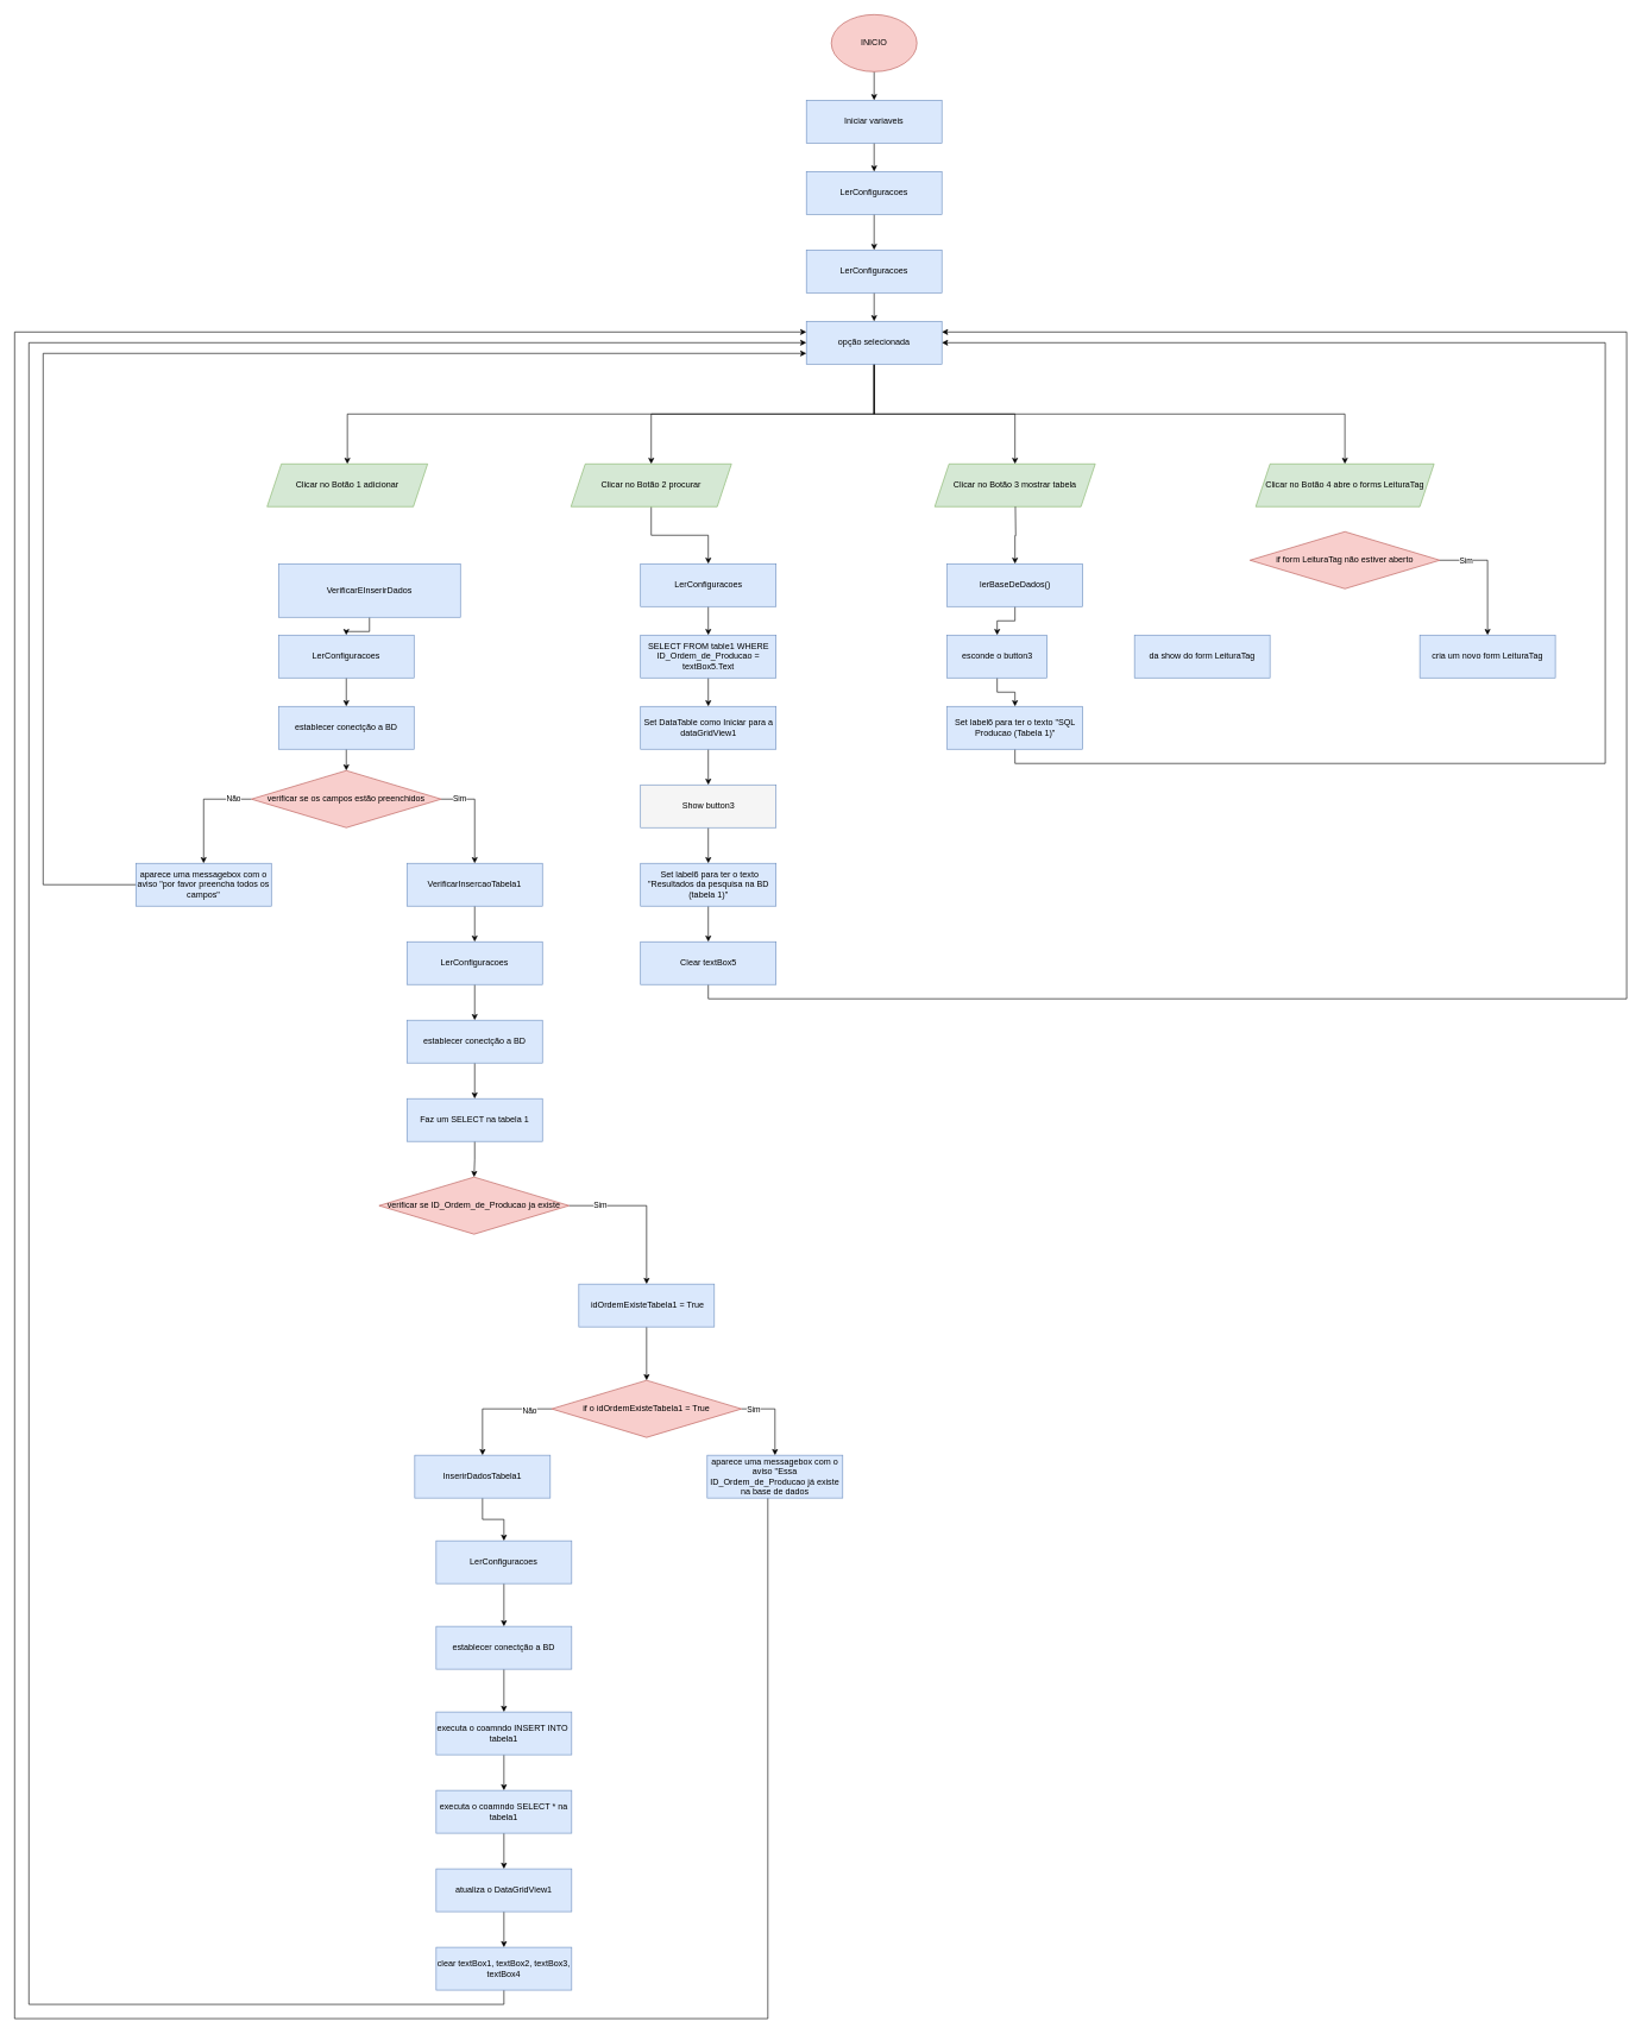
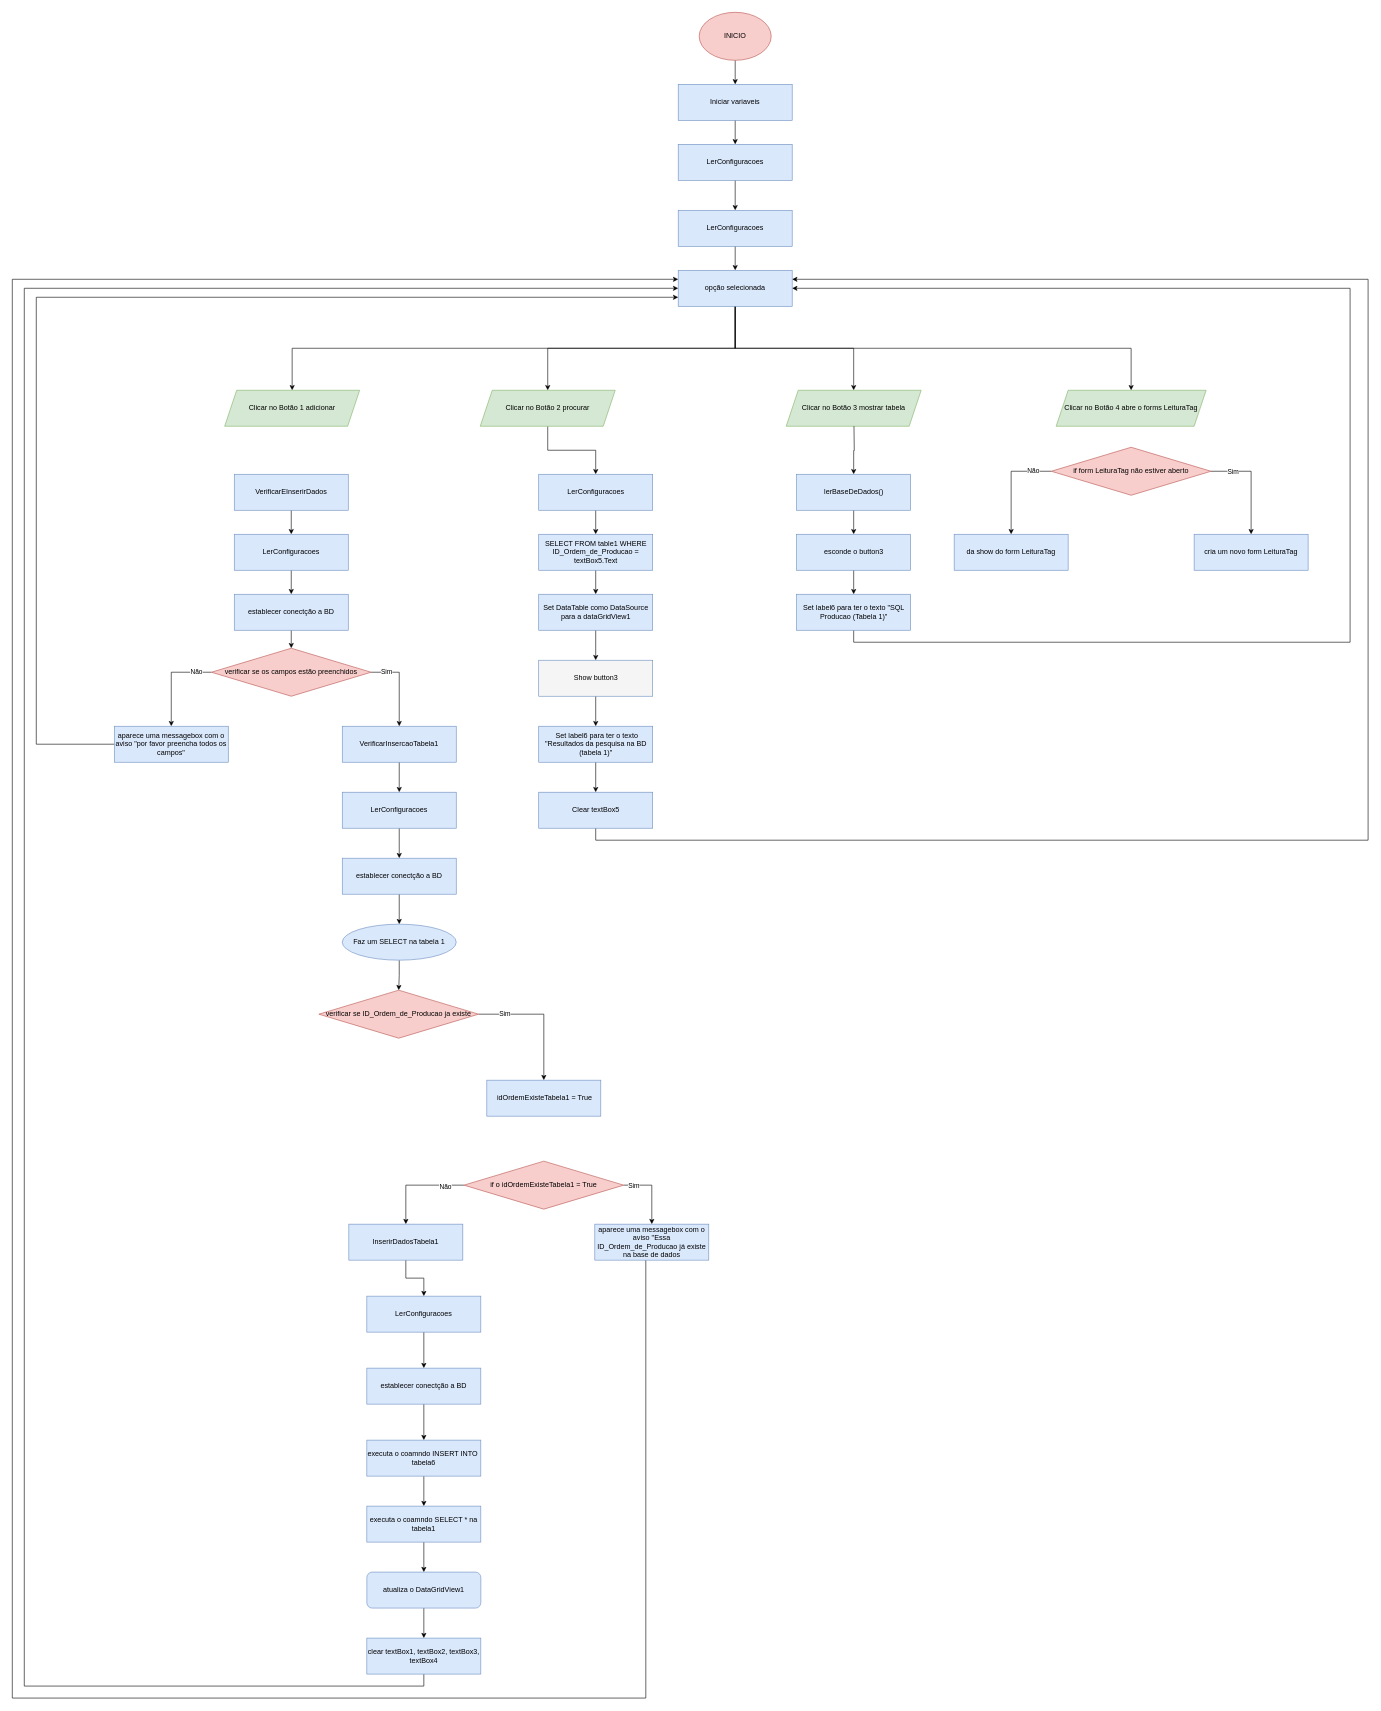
+ <mxCell id="72" style="edgeStyle=orthogonalEdgeStyle;rounded=0;orthogonalLoop=1;jettySize=auto;html=1;exitX=0;exitY=0.5;exitDx=0;exitDy=0;" parent="1" source="76" target="78" edge="1"><mxGeometry relative="1" as="geometry" /></mxCell>
+ <mxCell id="73" value="Não" style="edgeLabel;html=1;align=center;verticalAlign=middle;resizable=0;points=[];" parent="72" vertex="1" connectable="0"><mxGeometry x="-0.653" y="-2" relative="1" as="geometry"><mxPoint as="offset" /></mxGeometry></mxCell>
- <mxCell id="14" value="VerificarEInserirDados" style="rounded=0;whiteSpace=wrap;html=1;fillColor=#dae8fc;strokeColor=#6c8ebf;" parent="1" vertex="1"><mxGeometry x="390" y="790" width="255" height="75" as="geometry" /></mxCell>
+ <mxCell id="14" value="VerificarEInserirDados" style="rounded=0;whiteSpace=wrap;html=1;fillColor=#dae8fc;strokeColor=#6c8ebf;" parent="1" vertex="1"><mxGeometry x="390" y="790" width="190" height="60" as="geometry" /></mxCell>
- <mxCell id="69" value="esconde o button3" style="rounded=0;whiteSpace=wrap;html=1;fillColor=#dae8fc;strokeColor=#6c8ebf;" parent="1" vertex="1"><mxGeometry x="1327.5" y="890" width="140" height="60" as="geometry" /></mxCell>
+ <mxCell id="69" value="esconde o button3" style="rounded=0;whiteSpace=wrap;html=1;fillColor=#dae8fc;strokeColor=#6c8ebf;" parent="1" vertex="1"><mxGeometry x="1327.5" y="890" width="190" height="60" as="geometry" /></mxCell>
- <mxCell id="58" value="Set DataTable como Iniciar para a dataGridView1" style="rounded=0;whiteSpace=wrap;html=1;fillColor=#dae8fc;strokeColor=#6c8ebf;" parent="1" vertex="1"><mxGeometry x="897.5" y="990" width="190" height="60" as="geometry" /></mxCell>
+ <mxCell id="58" value="Set DataTable como DataSource para a dataGridView1" style="rounded=0;whiteSpace=wrap;html=1;fillColor=#dae8fc;strokeColor=#6c8ebf;" parent="1" vertex="1"><mxGeometry x="897.5" y="990" width="190" height="60" as="geometry" /></mxCell>
- <mxCell id="33" value="Faz um SELECT na tabela 1" style="rounded=0;whiteSpace=wrap;html=1;fillColor=#dae8fc;strokeColor=#6c8ebf;" parent="1" vertex="1"><mxGeometry x="570" y="1540" width="190" height="60" as="geometry" /></mxCell>
+ <mxCell id="33" value="Faz um SELECT na tabela 1" style="ellipse;whiteSpace=wrap;html=1;fillColor=#dae8fc;strokeColor=#6c8ebf;" parent="1" vertex="1"><mxGeometry x="570" y="1540" width="190" height="60" as="geometry" /></mxCell>
- <mxCell id="42" style="edgeStyle=orthogonalEdgeStyle;rounded=0;orthogonalLoop=1;jettySize=auto;html=1;exitX=0.5;exitY=1;exitDx=0;exitDy=0;entryX=0.5;entryY=0;entryDx=0;entryDy=0;" parent="1" source="43" target="41" edge="1"><mxGeometry relative="1" as="geometry" /></mxCell>
- <mxCell id="84" value="executa o coamndo INSERT INTO&amp;nbsp; tabela1" style="rounded=0;whiteSpace=wrap;html=1;fillColor=#dae8fc;strokeColor=#6c8ebf;" parent="1" vertex="1"><mxGeometry x="611" y="2400" width="190" height="60" as="geometry" /></mxCell>
+ <mxCell id="84" value="executa o coamndo INSERT INTO&amp;nbsp; tabela6" style="rounded=0;whiteSpace=wrap;html=1;fillColor=#dae8fc;strokeColor=#6c8ebf;" parent="1" vertex="1"><mxGeometry x="611" y="2400" width="190" height="60" as="geometry" /></mxCell>
- <mxCell id="88" value="atualiza o DataGridView1" style="rounded=0;whiteSpace=wrap;html=1;fillColor=#dae8fc;strokeColor=#6c8ebf;" parent="1" vertex="1"><mxGeometry x="611" y="2620" width="190" height="60" as="geometry" /></mxCell>
+ <mxCell id="88" value="atualiza o DataGridView1" style="whiteSpace=wrap;html=1;fillColor=#dae8fc;strokeColor=#6c8ebf;rounded=1;" parent="1" vertex="1"><mxGeometry x="611" y="2620" width="190" height="60" as="geometry" /></mxCell>
